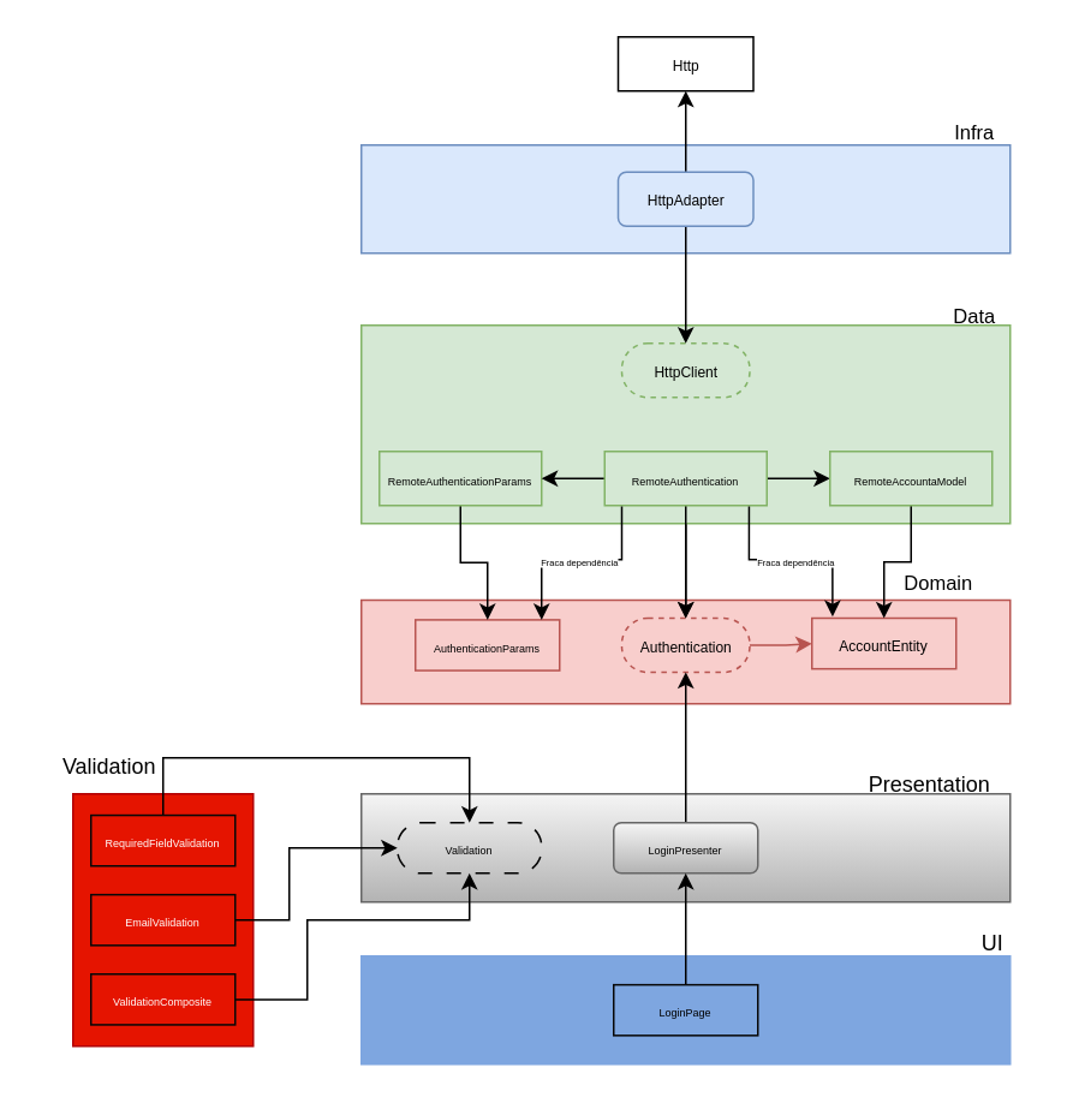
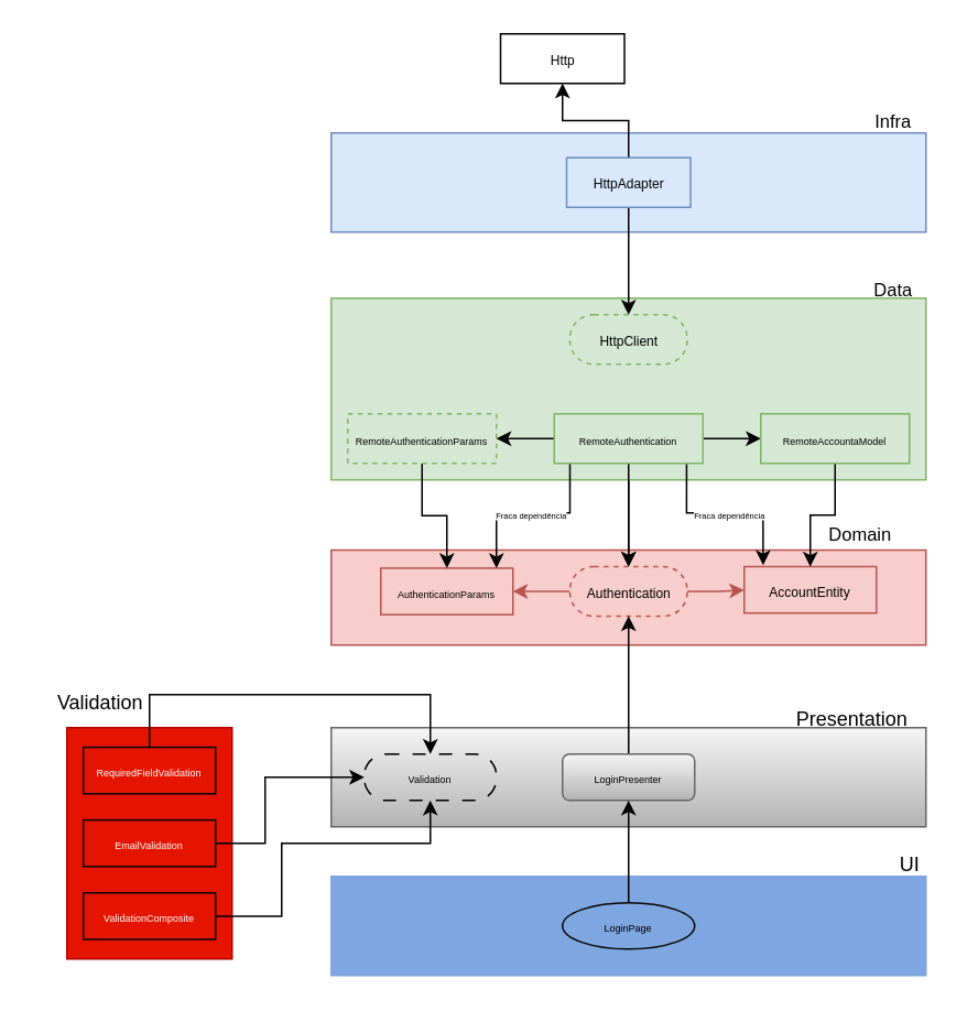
- <mxCell id="27" value="&lt;font style=&quot;font-size: 8px;&quot;&gt;Http&lt;/font&gt;" style="rounded=0;whiteSpace=wrap;html=1;" parent="1" vertex="1"><mxGeometry x="342.5" y="20" width="75" height="30" as="geometry" /></mxCell>
+ <mxCell id="27" value="&lt;font style=&quot;font-size: 8px;&quot;&gt;Http&lt;/font&gt;" style="rounded=0;whiteSpace=wrap;html=1;" parent="1" vertex="1"><mxGeometry x="302.5" y="20" width="75" height="30" as="geometry" /></mxCell>
- <mxCell id="26" value="&lt;font style=&quot;font-size: 8px;&quot;&gt;HttpAdapter&lt;/font&gt;" style="whiteSpace=wrap;html=1;fillColor=#dae8fc;strokeColor=#6c8ebf;rounded=1;" parent="1" vertex="1"><mxGeometry x="342.5" y="95" width="75" height="30" as="geometry" /></mxCell>
+ <mxCell id="26" value="&lt;font style=&quot;font-size: 8px;&quot;&gt;HttpAdapter&lt;/font&gt;" style="rounded=0;whiteSpace=wrap;html=1;fillColor=#dae8fc;strokeColor=#6c8ebf;" parent="1" vertex="1"><mxGeometry x="342.5" y="95" width="75" height="30" as="geometry" /></mxCell>
- <mxCell id="11" value="&lt;font style=&quot;font-size: 6px;&quot;&gt;RemoteAuthenticationParams&lt;/font&gt;" style="rounded=0;whiteSpace=wrap;html=1;fillColor=#d5e8d4;strokeColor=#82b366;" parent="1" vertex="1"><mxGeometry x="210" y="250" width="90" height="30" as="geometry" /></mxCell>
+ <mxCell id="11" value="&lt;font style=&quot;font-size: 6px;&quot;&gt;RemoteAuthenticationParams&lt;/font&gt;" style="rounded=0;whiteSpace=wrap;html=1;fillColor=#d5e8d4;strokeColor=#82b366;dashed=1;" parent="1" vertex="1"><mxGeometry x="210" y="250" width="90" height="30" as="geometry" /></mxCell>
+ <mxCell id="3" value="" style="edgeStyle=orthogonalEdgeStyle;rounded=0;orthogonalLoop=1;jettySize=auto;html=1;labelBorderColor=none;fillColor=#f8cecc;strokeColor=#b85450;" parent="1" source="5" target="6" edge="1"><mxGeometry relative="1" as="geometry" /></mxCell>
- <mxCell id="44" value="&lt;span style=&quot;font-size: 6px;&quot;&gt;LoginPage&lt;/span&gt;" style="rounded=0;whiteSpace=wrap;html=1;fillColor=#7EA6E0;strokeColor=#080808;" vertex="1" parent="1"><mxGeometry x="340" y="545.94" width="80" height="28.12" as="geometry" /></mxCell>
+ <mxCell id="44" value="&lt;span style=&quot;font-size: 6px;&quot;&gt;LoginPage&lt;/span&gt;" style="ellipse;whiteSpace=wrap;html=1;fillColor=#7EA6E0;strokeColor=#080808;" vertex="1" parent="1"><mxGeometry x="340" y="545.94" width="80" height="28.12" as="geometry" /></mxCell>
